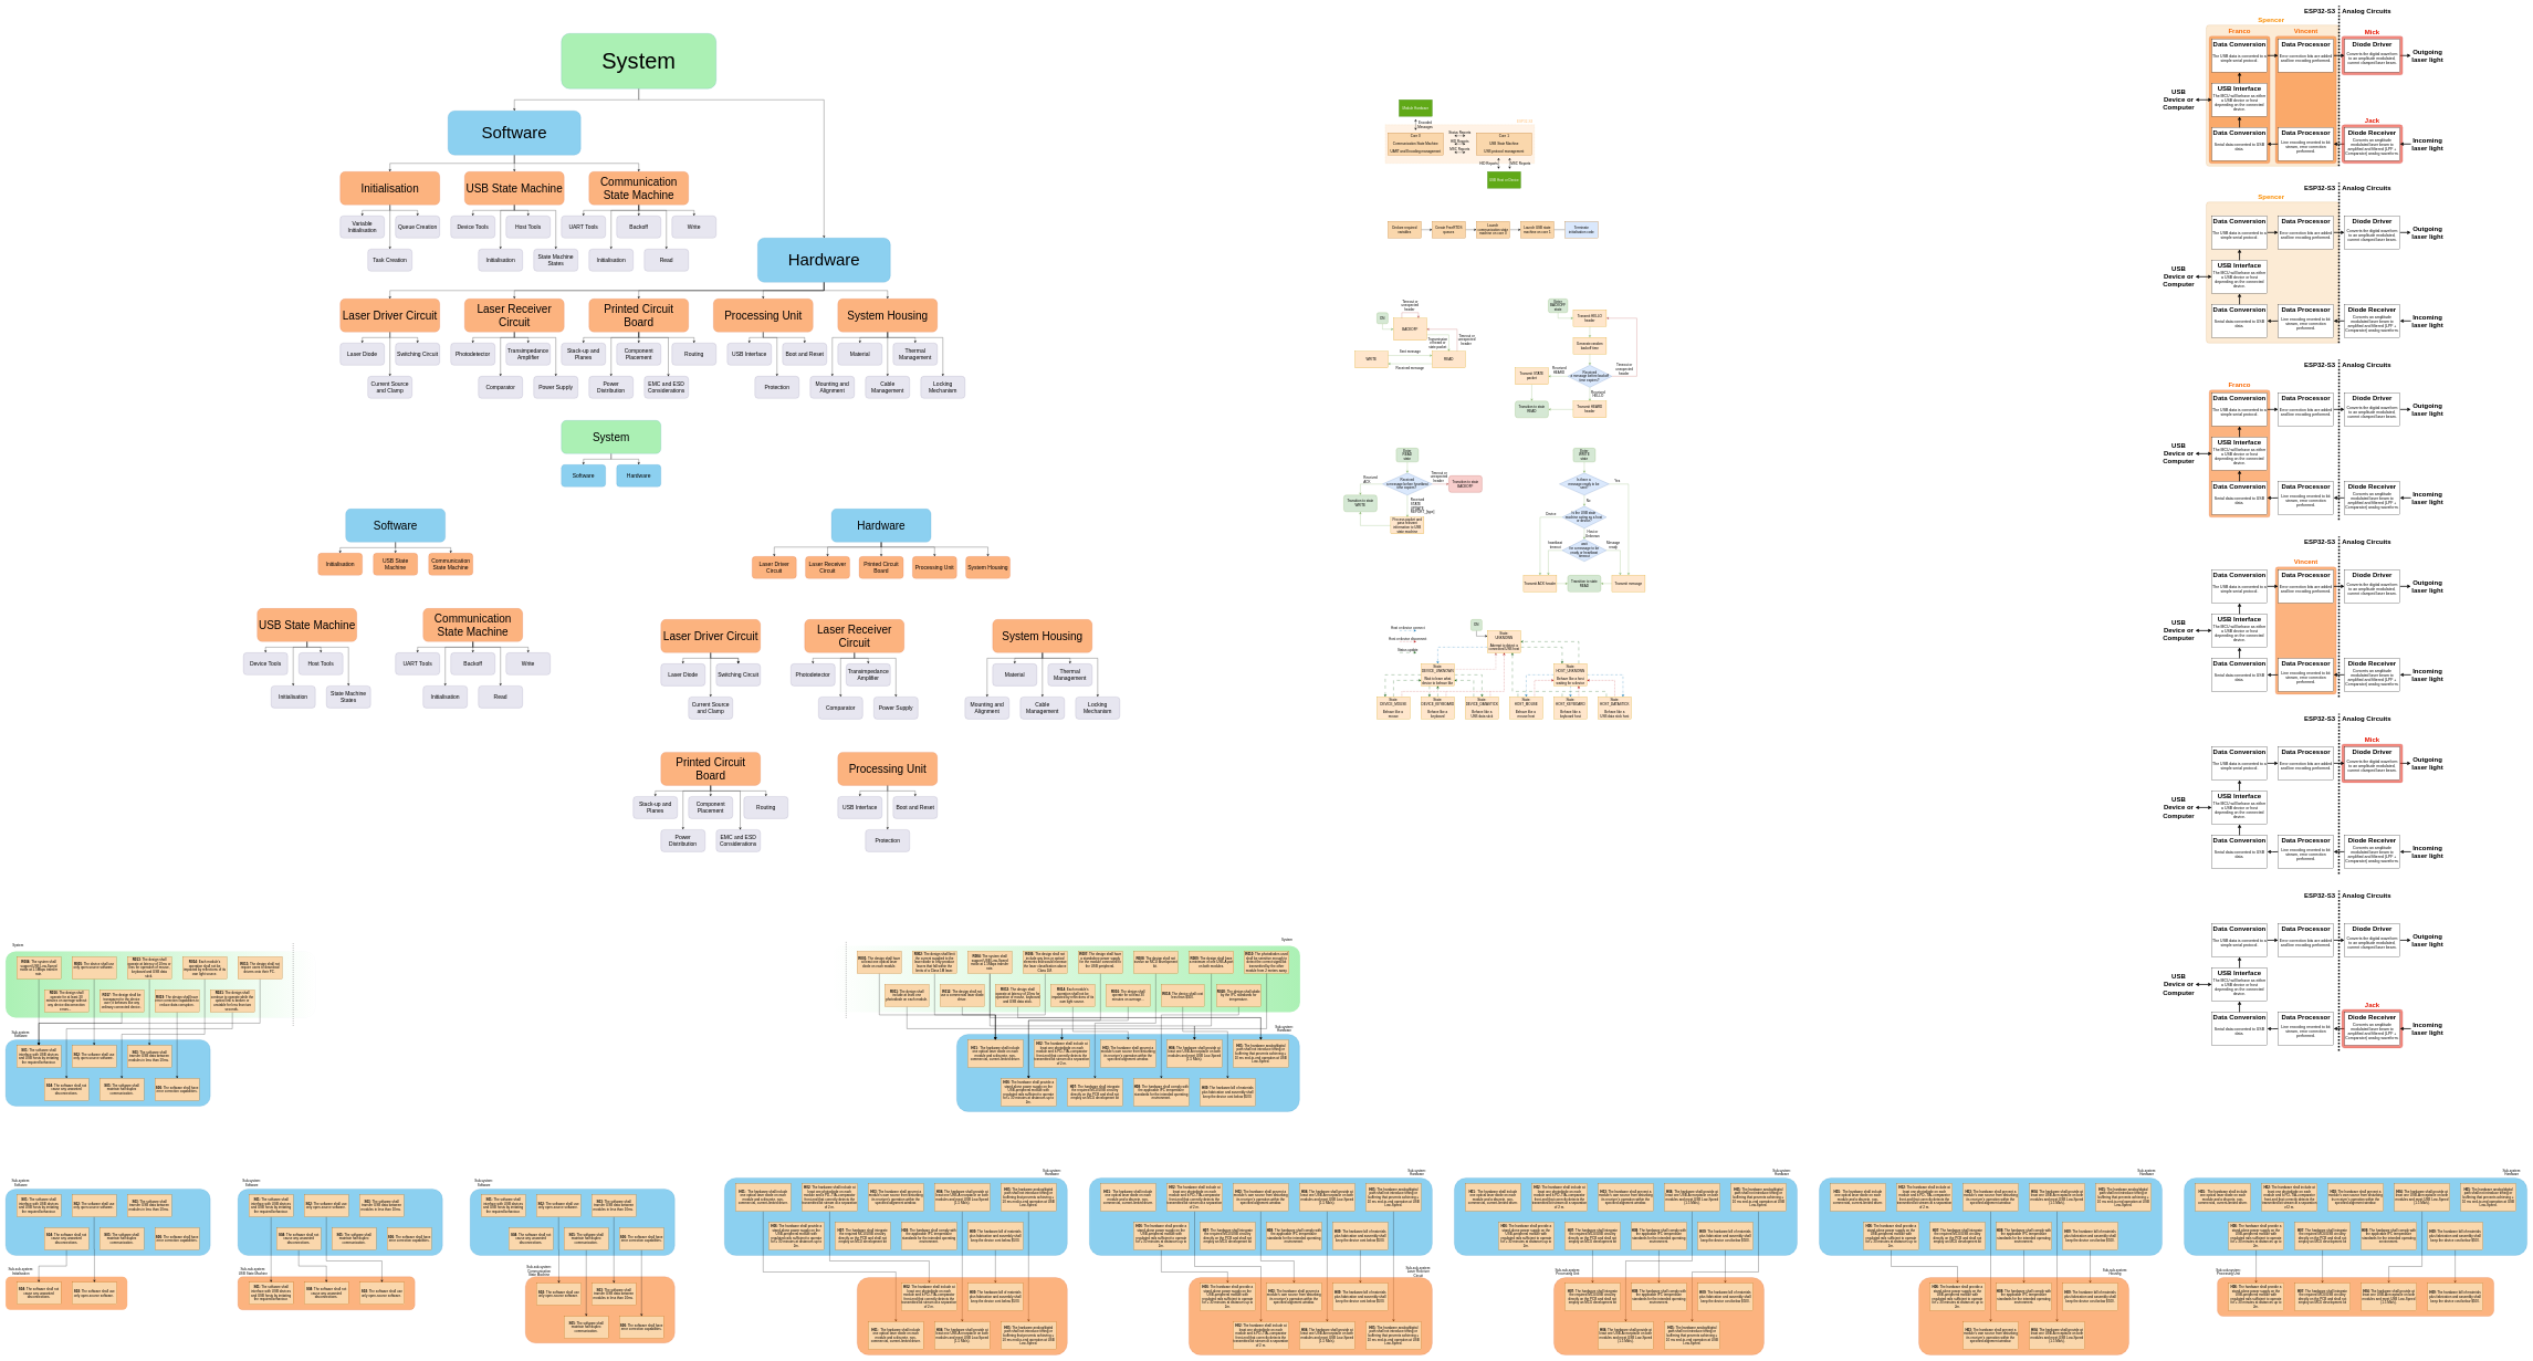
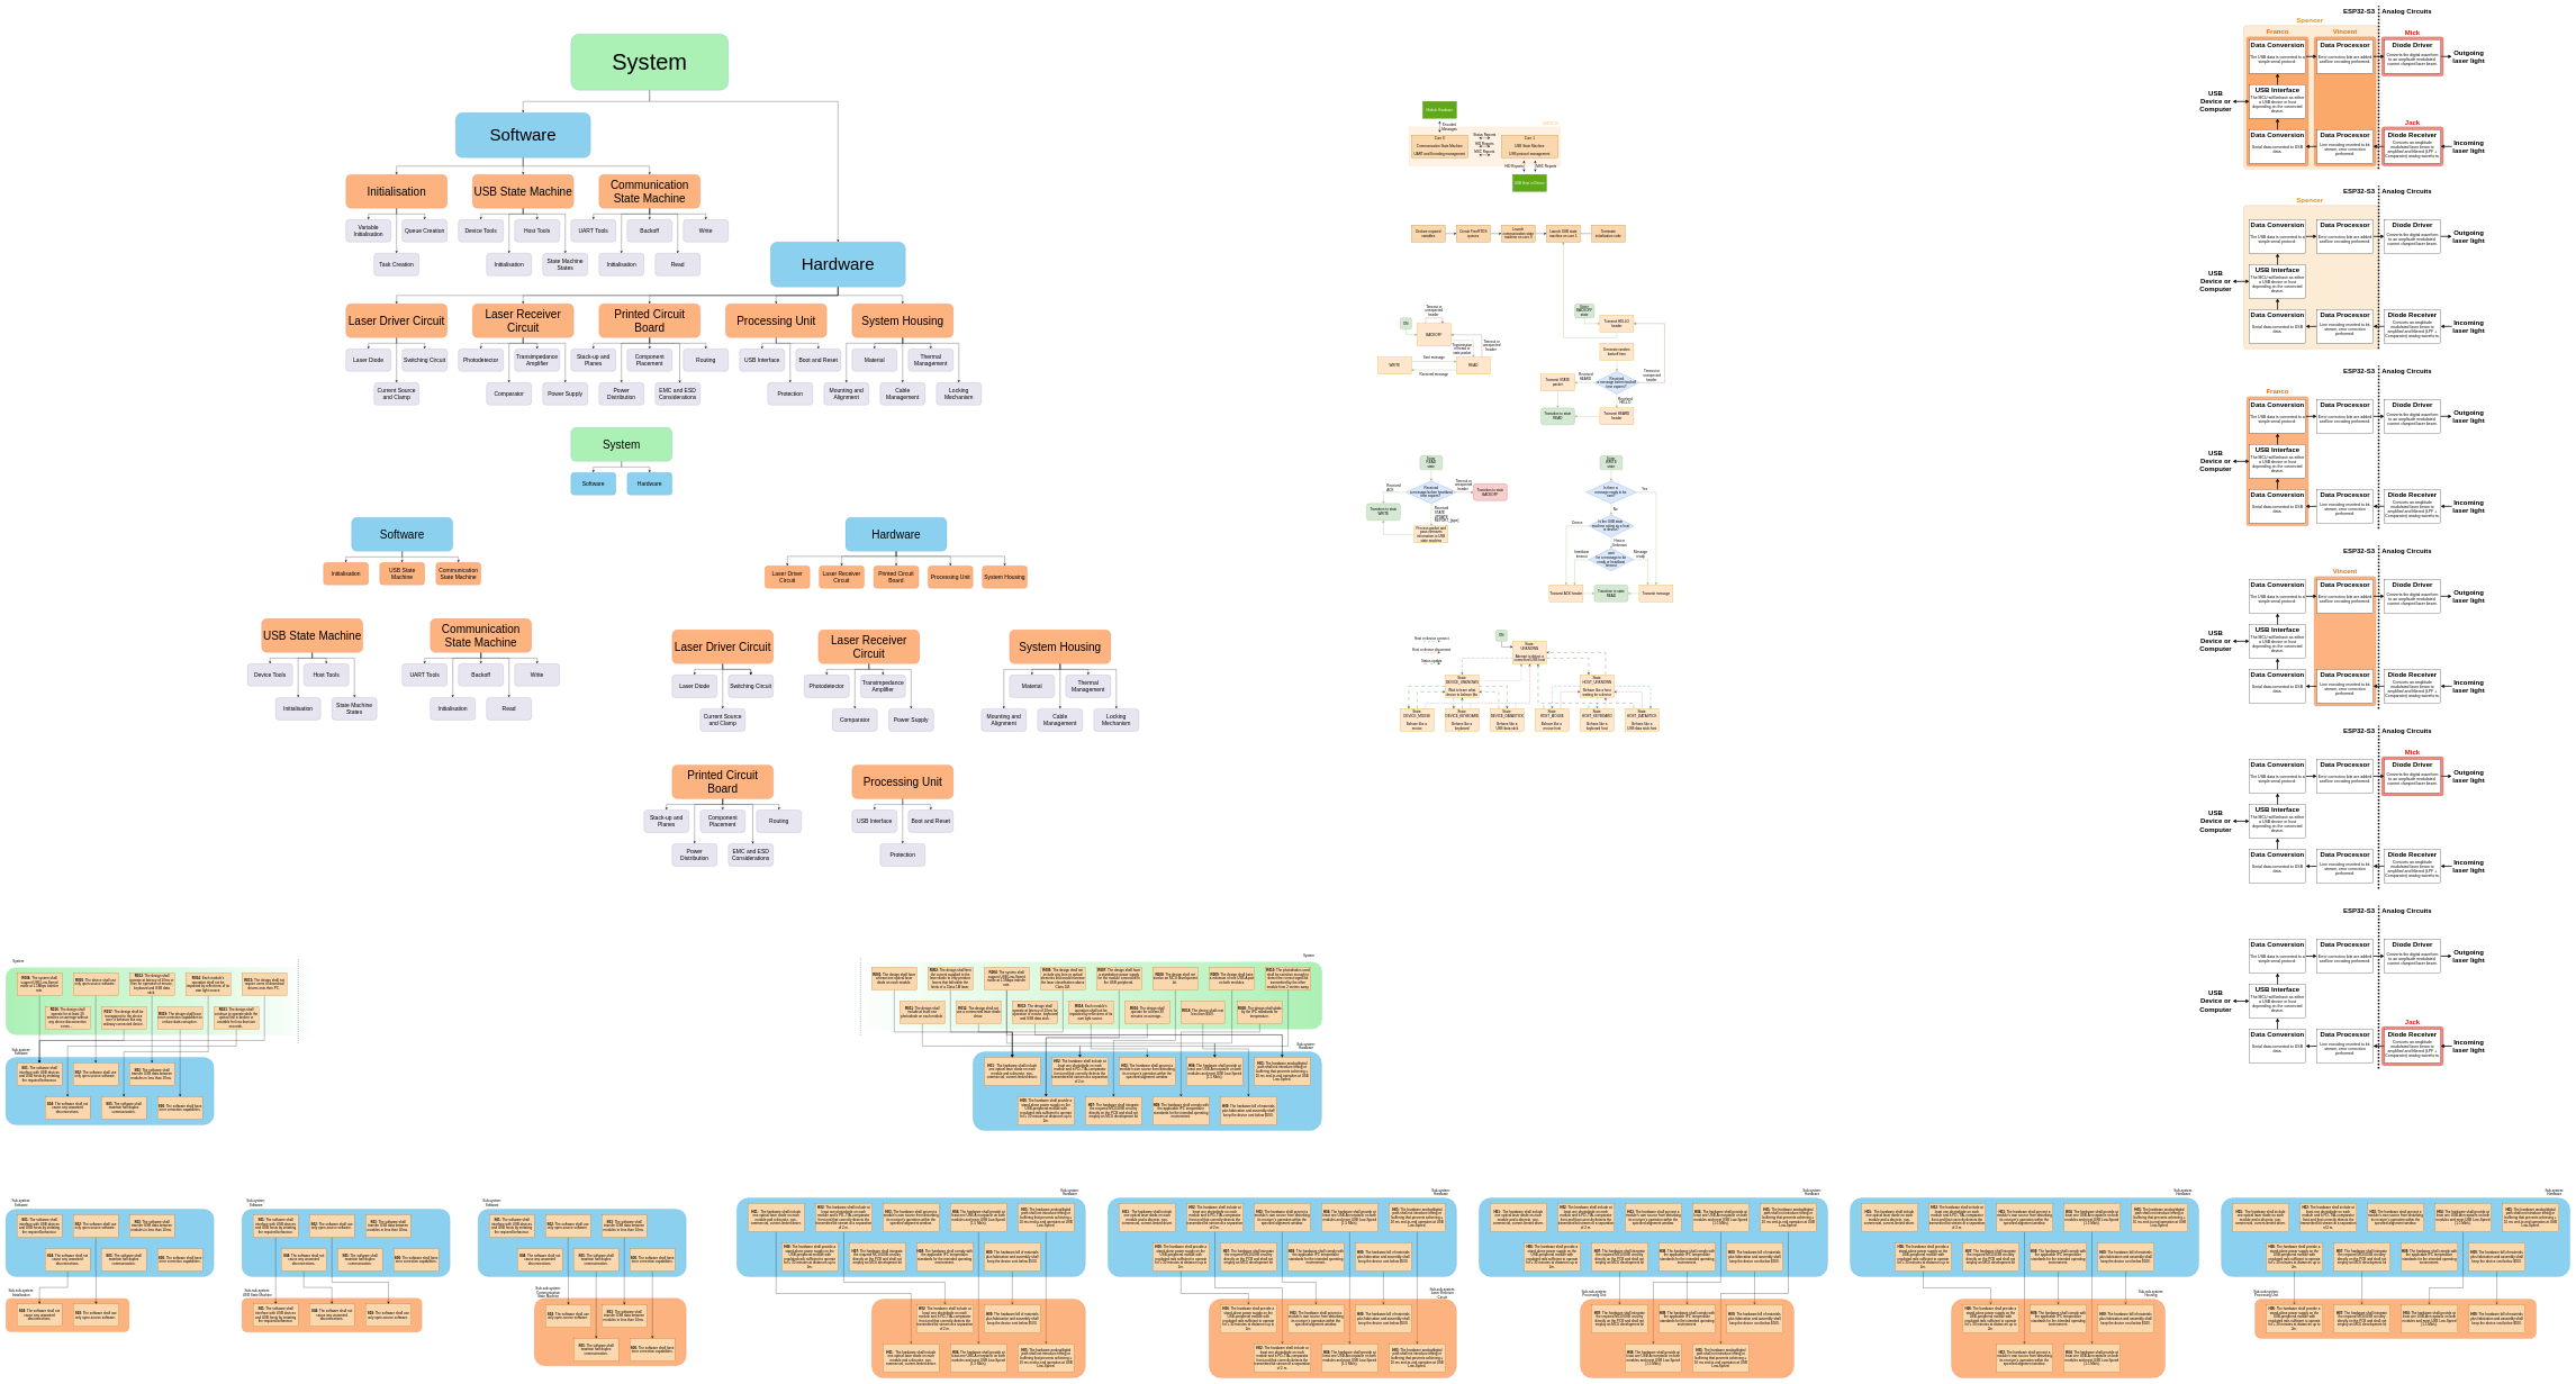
- <mxCell id="491" value="Terminate initialisation code" style="rounded=0;whiteSpace=wrap;html=1;fillColor=#dae8fc;strokeColor=#b46504;" vertex="1" parent="1"><mxGeometry x="5660" y="800" width="120" height="60" as="geometry" /></mxCell>
+ <mxCell id="491" value="Terminate initialisation code" style="rounded=0;whiteSpace=wrap;html=1;fillColor=#fad7ac;strokeColor=#b46504;" vertex="1" parent="1"><mxGeometry x="5660" y="800" width="120" height="60" as="geometry" /></mxCell>
- <mxCell id="498" style="edgeStyle=orthogonalEdgeStyle;rounded=0;orthogonalLoop=1;jettySize=auto;html=1;exitX=0.5;exitY=1;exitDx=0;exitDy=0;fillColor=#d5e8d4;strokeColor=#82b366;" edge="1" parent="1" source="499" target="493"><mxGeometry relative="1" as="geometry" /></mxCell>
+ <mxCell id="498" style="edgeStyle=orthogonalEdgeStyle;rounded=0;orthogonalLoop=1;jettySize=auto;html=1;exitX=0.5;exitY=1;exitDx=0;exitDy=0;fillColor=#d5e8d4;strokeColor=#82b366;" edge="1" parent="1" source="499" target="488"><mxGeometry relative="1" as="geometry" /></mxCell>
- <mxCell id="522" value="Process packet and pass relevant information to USB state machine" style="rounded=0;whiteSpace=wrap;html=1;fillColor=#ffe6cc;strokeColor=#d79b00;" vertex="1" parent="1"><mxGeometry x="5030" y="1870" width="120" height="60" as="geometry" /></mxCell>
+ <mxCell id="522" value="Process packet and pass elements information to USB state machine" style="rounded=0;whiteSpace=wrap;html=1;fillColor=#ffe6cc;strokeColor=#d79b00;" vertex="1" parent="1"><mxGeometry x="5030" y="1870" width="120" height="60" as="geometry" /></mxCell>
